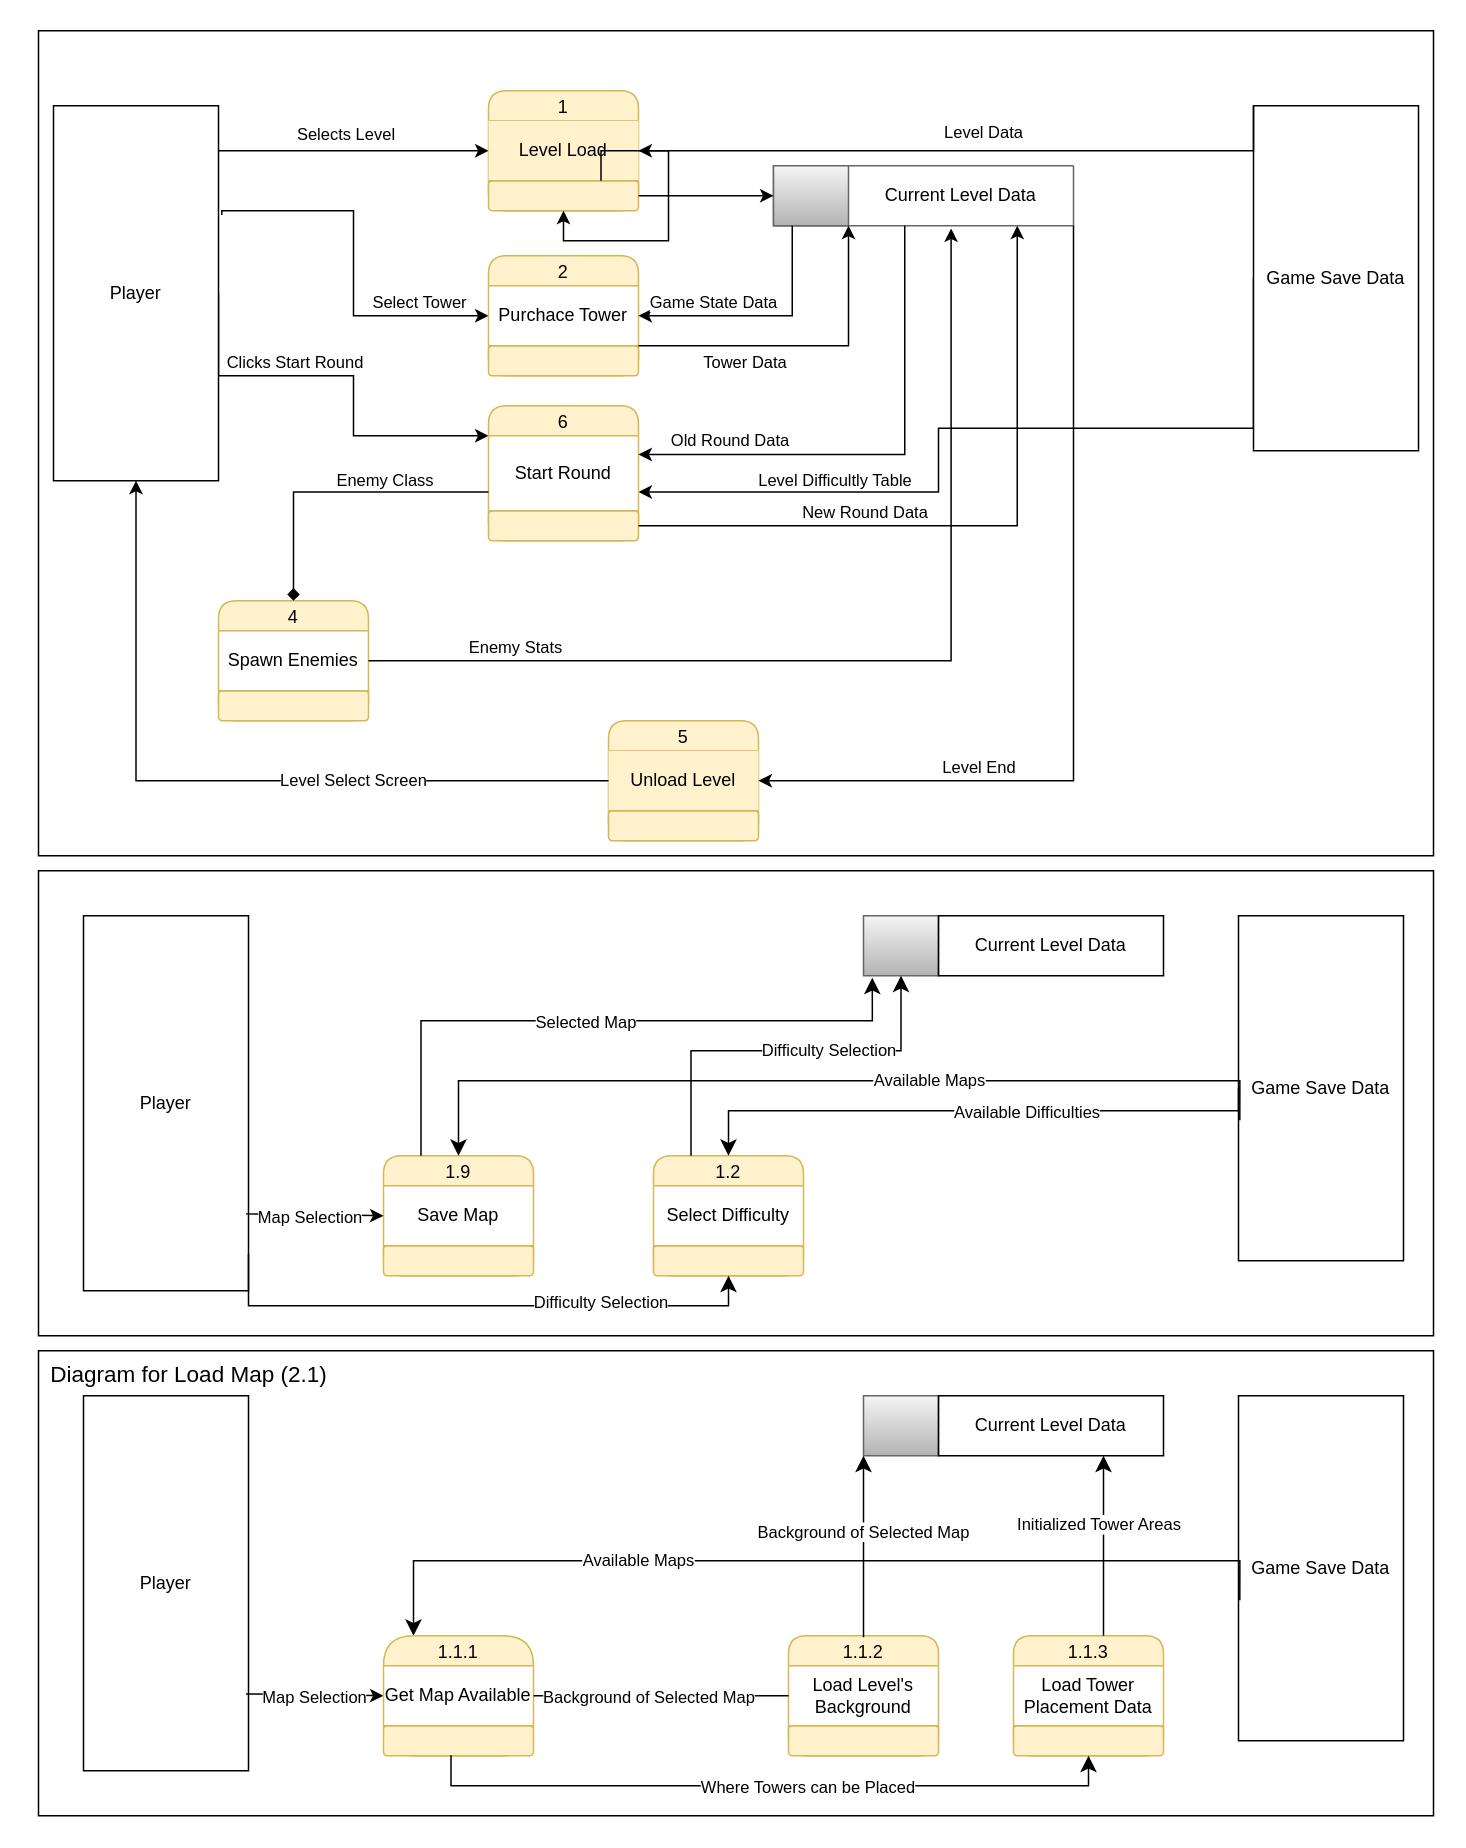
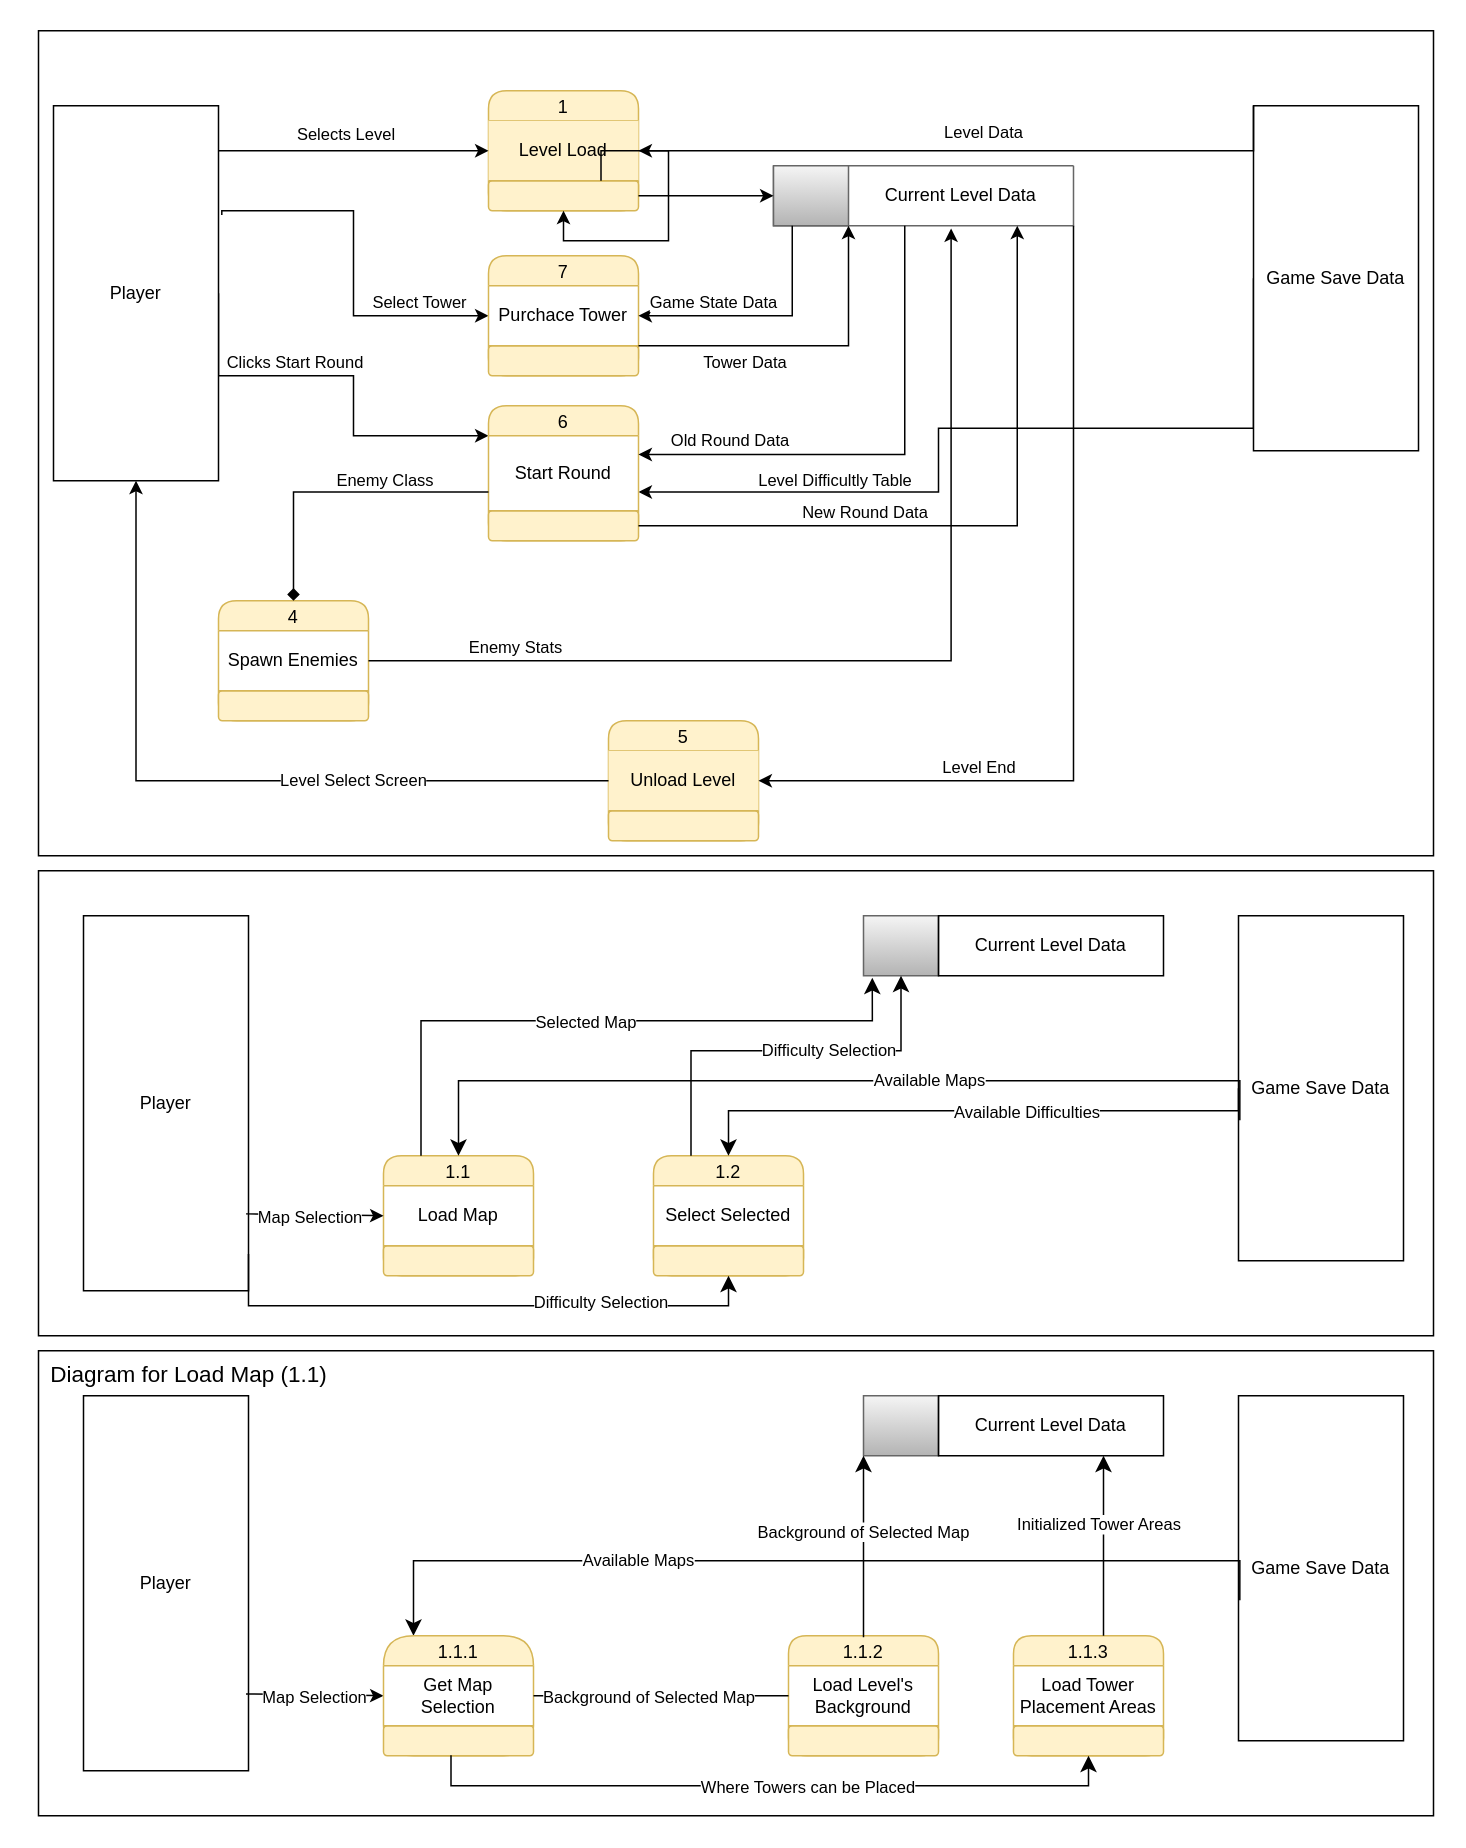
- <mxCell id="24" value="2" style="swimlane;fontStyle=0;childLayout=stackLayout;horizontal=1;startSize=20;fillColor=#fff2cc;horizontalStack=0;resizeParent=1;resizeParentMax=0;resizeLast=0;collapsible=0;marginBottom=0;swimlaneFillColor=#ffffff;rounded=1;strokeColor=#d6b656;arcSize=20;" vertex="1" parent="1"><mxGeometry x="325" y="170" width="100" height="80" as="geometry" /></mxCell>
+ <mxCell id="24" value="7" style="swimlane;fontStyle=0;childLayout=stackLayout;horizontal=1;startSize=20;fillColor=#fff2cc;horizontalStack=0;resizeParent=1;resizeParentMax=0;resizeLast=0;collapsible=0;marginBottom=0;swimlaneFillColor=#ffffff;rounded=1;strokeColor=#d6b656;arcSize=20;" vertex="1" parent="1"><mxGeometry x="325" y="170" width="100" height="80" as="geometry" /></mxCell>
- <mxCell id="61" value="1.9" style="swimlane;fontStyle=0;childLayout=stackLayout;horizontal=1;startSize=20;fillColor=#fff2cc;horizontalStack=0;resizeParent=1;resizeParentMax=0;resizeLast=0;collapsible=0;marginBottom=0;swimlaneFillColor=#ffffff;rounded=1;strokeColor=#d6b656;arcSize=20;" vertex="1" parent="1"><mxGeometry x="255" y="770" width="100" height="80" as="geometry" /></mxCell>
+ <mxCell id="61" value="1.1" style="swimlane;fontStyle=0;childLayout=stackLayout;horizontal=1;startSize=20;fillColor=#fff2cc;horizontalStack=0;resizeParent=1;resizeParentMax=0;resizeLast=0;collapsible=0;marginBottom=0;swimlaneFillColor=#ffffff;rounded=1;strokeColor=#d6b656;arcSize=20;" vertex="1" parent="1"><mxGeometry x="255" y="770" width="100" height="80" as="geometry" /></mxCell>
- <mxCell id="62" value="Save Map" style="text;html=1;align=center;verticalAlign=middle;whiteSpace=wrap;rounded=0;" vertex="1" parent="61"><mxGeometry y="20" width="100" height="40" as="geometry" /></mxCell>
+ <mxCell id="62" value="Load Map" style="text;html=1;align=center;verticalAlign=middle;whiteSpace=wrap;rounded=0;" vertex="1" parent="61"><mxGeometry y="20" width="100" height="40" as="geometry" /></mxCell>
- <mxCell id="66" value="Select Difficulty" style="text;html=1;align=center;verticalAlign=middle;whiteSpace=wrap;rounded=0;" vertex="1" parent="65"><mxGeometry y="20" width="100" height="40" as="geometry" /></mxCell>
+ <mxCell id="66" value="Select Selected" style="text;html=1;align=center;verticalAlign=middle;whiteSpace=wrap;rounded=0;" vertex="1" parent="65"><mxGeometry y="20" width="100" height="40" as="geometry" /></mxCell>
- <mxCell id="82" value="Diagram for Load Map (2.1)" style="text;html=1;align=center;verticalAlign=middle;resizable=0;points=[];autosize=1;strokeColor=none;fillColor=none;fontSize=15;" vertex="1" parent="1"><mxGeometry x="20" y="900" width="210" height="30" as="geometry" /></mxCell>
+ <mxCell id="82" value="Diagram for Load Map (1.1)" style="text;html=1;align=center;verticalAlign=middle;resizable=0;points=[];autosize=1;strokeColor=none;fillColor=none;fontSize=15;" vertex="1" parent="1"><mxGeometry x="20" y="900" width="210" height="30" as="geometry" /></mxCell>
- <mxCell id="102" value="Get Map Available" style="text;html=1;align=center;verticalAlign=middle;whiteSpace=wrap;rounded=0;" vertex="1" parent="101"><mxGeometry y="20" width="100" height="40" as="geometry" /></mxCell>
+ <mxCell id="102" value="Get Map Selection" style="text;html=1;align=center;verticalAlign=middle;whiteSpace=wrap;rounded=0;" vertex="1" parent="101"><mxGeometry y="20" width="100" height="40" as="geometry" /></mxCell>
- <mxCell id="92" value="Load Tower Placement Data" style="text;html=1;align=center;verticalAlign=middle;whiteSpace=wrap;rounded=0;" vertex="1" parent="91"><mxGeometry y="20" width="100" height="40" as="geometry" /></mxCell>
+ <mxCell id="92" value="Load Tower Placement Areas" style="text;html=1;align=center;verticalAlign=middle;whiteSpace=wrap;rounded=0;" vertex="1" parent="91"><mxGeometry y="20" width="100" height="40" as="geometry" /></mxCell>
